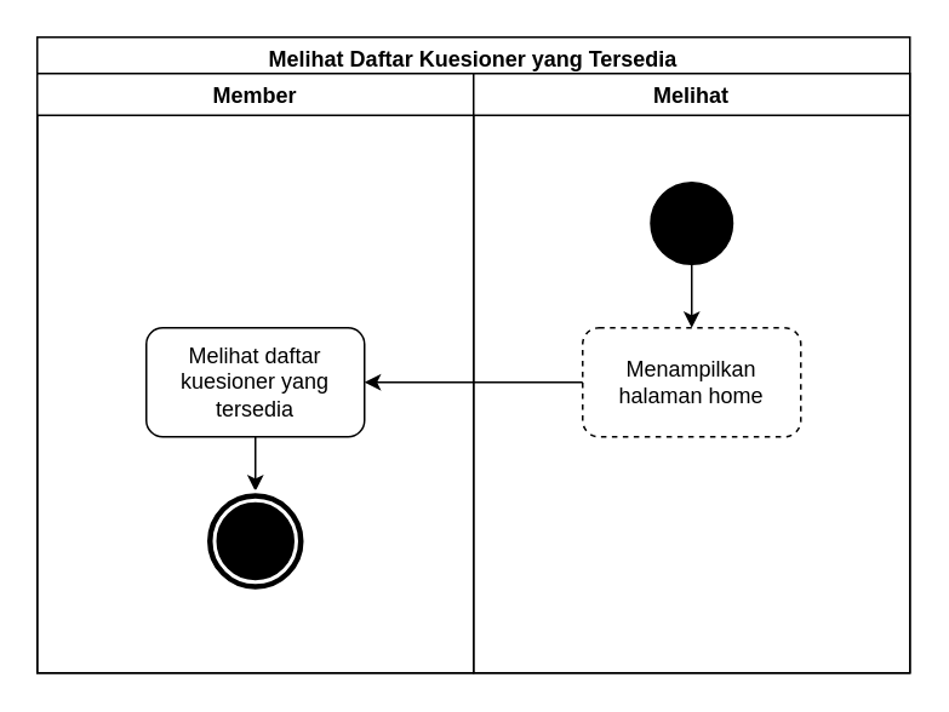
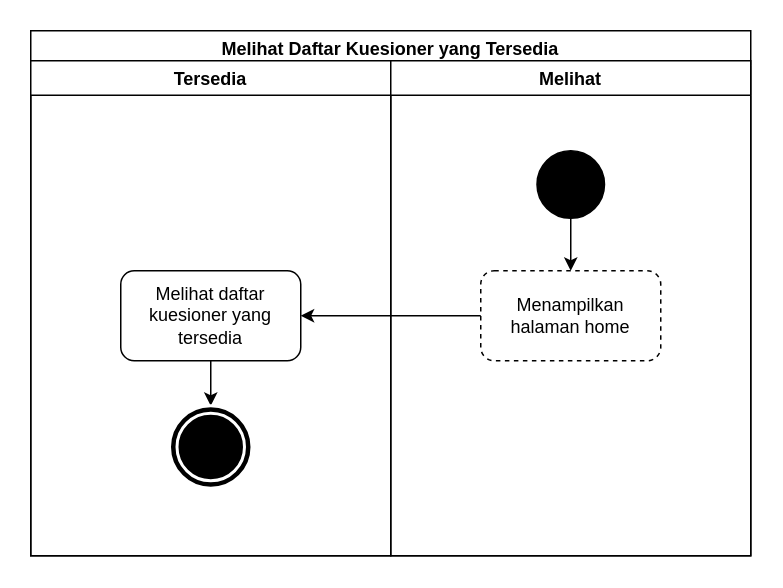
- <mxCell id="3" value="Member" style="swimlane;startSize=23;" parent="2" vertex="1"><mxGeometry y="20" width="240" height="330" as="geometry" /></mxCell>
+ <mxCell id="3" value="Tersedia" style="swimlane;startSize=23;" parent="2" vertex="1"><mxGeometry y="20" width="240" height="330" as="geometry" /></mxCell>
